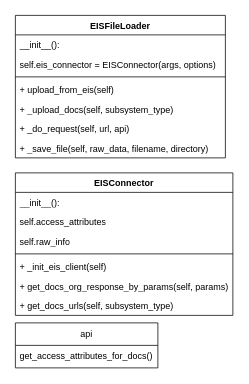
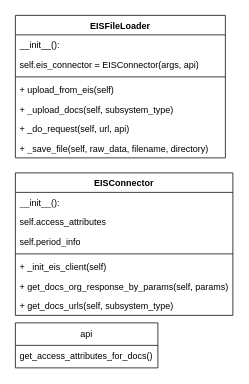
- <mxCell id="4" value="self.eis_connector = EISConnector(args, options)" style="text;strokeColor=none;fillColor=none;align=left;verticalAlign=top;spacingLeft=4;spacingRight=4;overflow=hidden;rotatable=0;points=[[0,0.5],[1,0.5]];portConstraint=eastwest;whiteSpace=wrap;html=1;" vertex="1" parent="2"><mxGeometry y="52" width="280" height="26" as="geometry" /></mxCell>
+ <mxCell id="4" value="self.eis_connector = EISConnector(args, api)" style="text;strokeColor=none;fillColor=none;align=left;verticalAlign=top;spacingLeft=4;spacingRight=4;overflow=hidden;rotatable=0;points=[[0,0.5],[1,0.5]];portConstraint=eastwest;whiteSpace=wrap;html=1;" vertex="1" parent="2"><mxGeometry y="52" width="280" height="26" as="geometry" /></mxCell>
- <mxCell id="13" value="self.raw_info" style="text;strokeColor=none;fillColor=none;align=left;verticalAlign=top;spacingLeft=4;spacingRight=4;overflow=hidden;rotatable=0;points=[[0,0.5],[1,0.5]];portConstraint=eastwest;whiteSpace=wrap;html=1;" vertex="1" parent="10"><mxGeometry y="78" width="290" height="26" as="geometry" /></mxCell>
+ <mxCell id="13" value="self.period_info" style="text;strokeColor=none;fillColor=none;align=left;verticalAlign=top;spacingLeft=4;spacingRight=4;overflow=hidden;rotatable=0;points=[[0,0.5],[1,0.5]];portConstraint=eastwest;whiteSpace=wrap;html=1;" vertex="1" parent="10"><mxGeometry y="78" width="290" height="26" as="geometry" /></mxCell>
